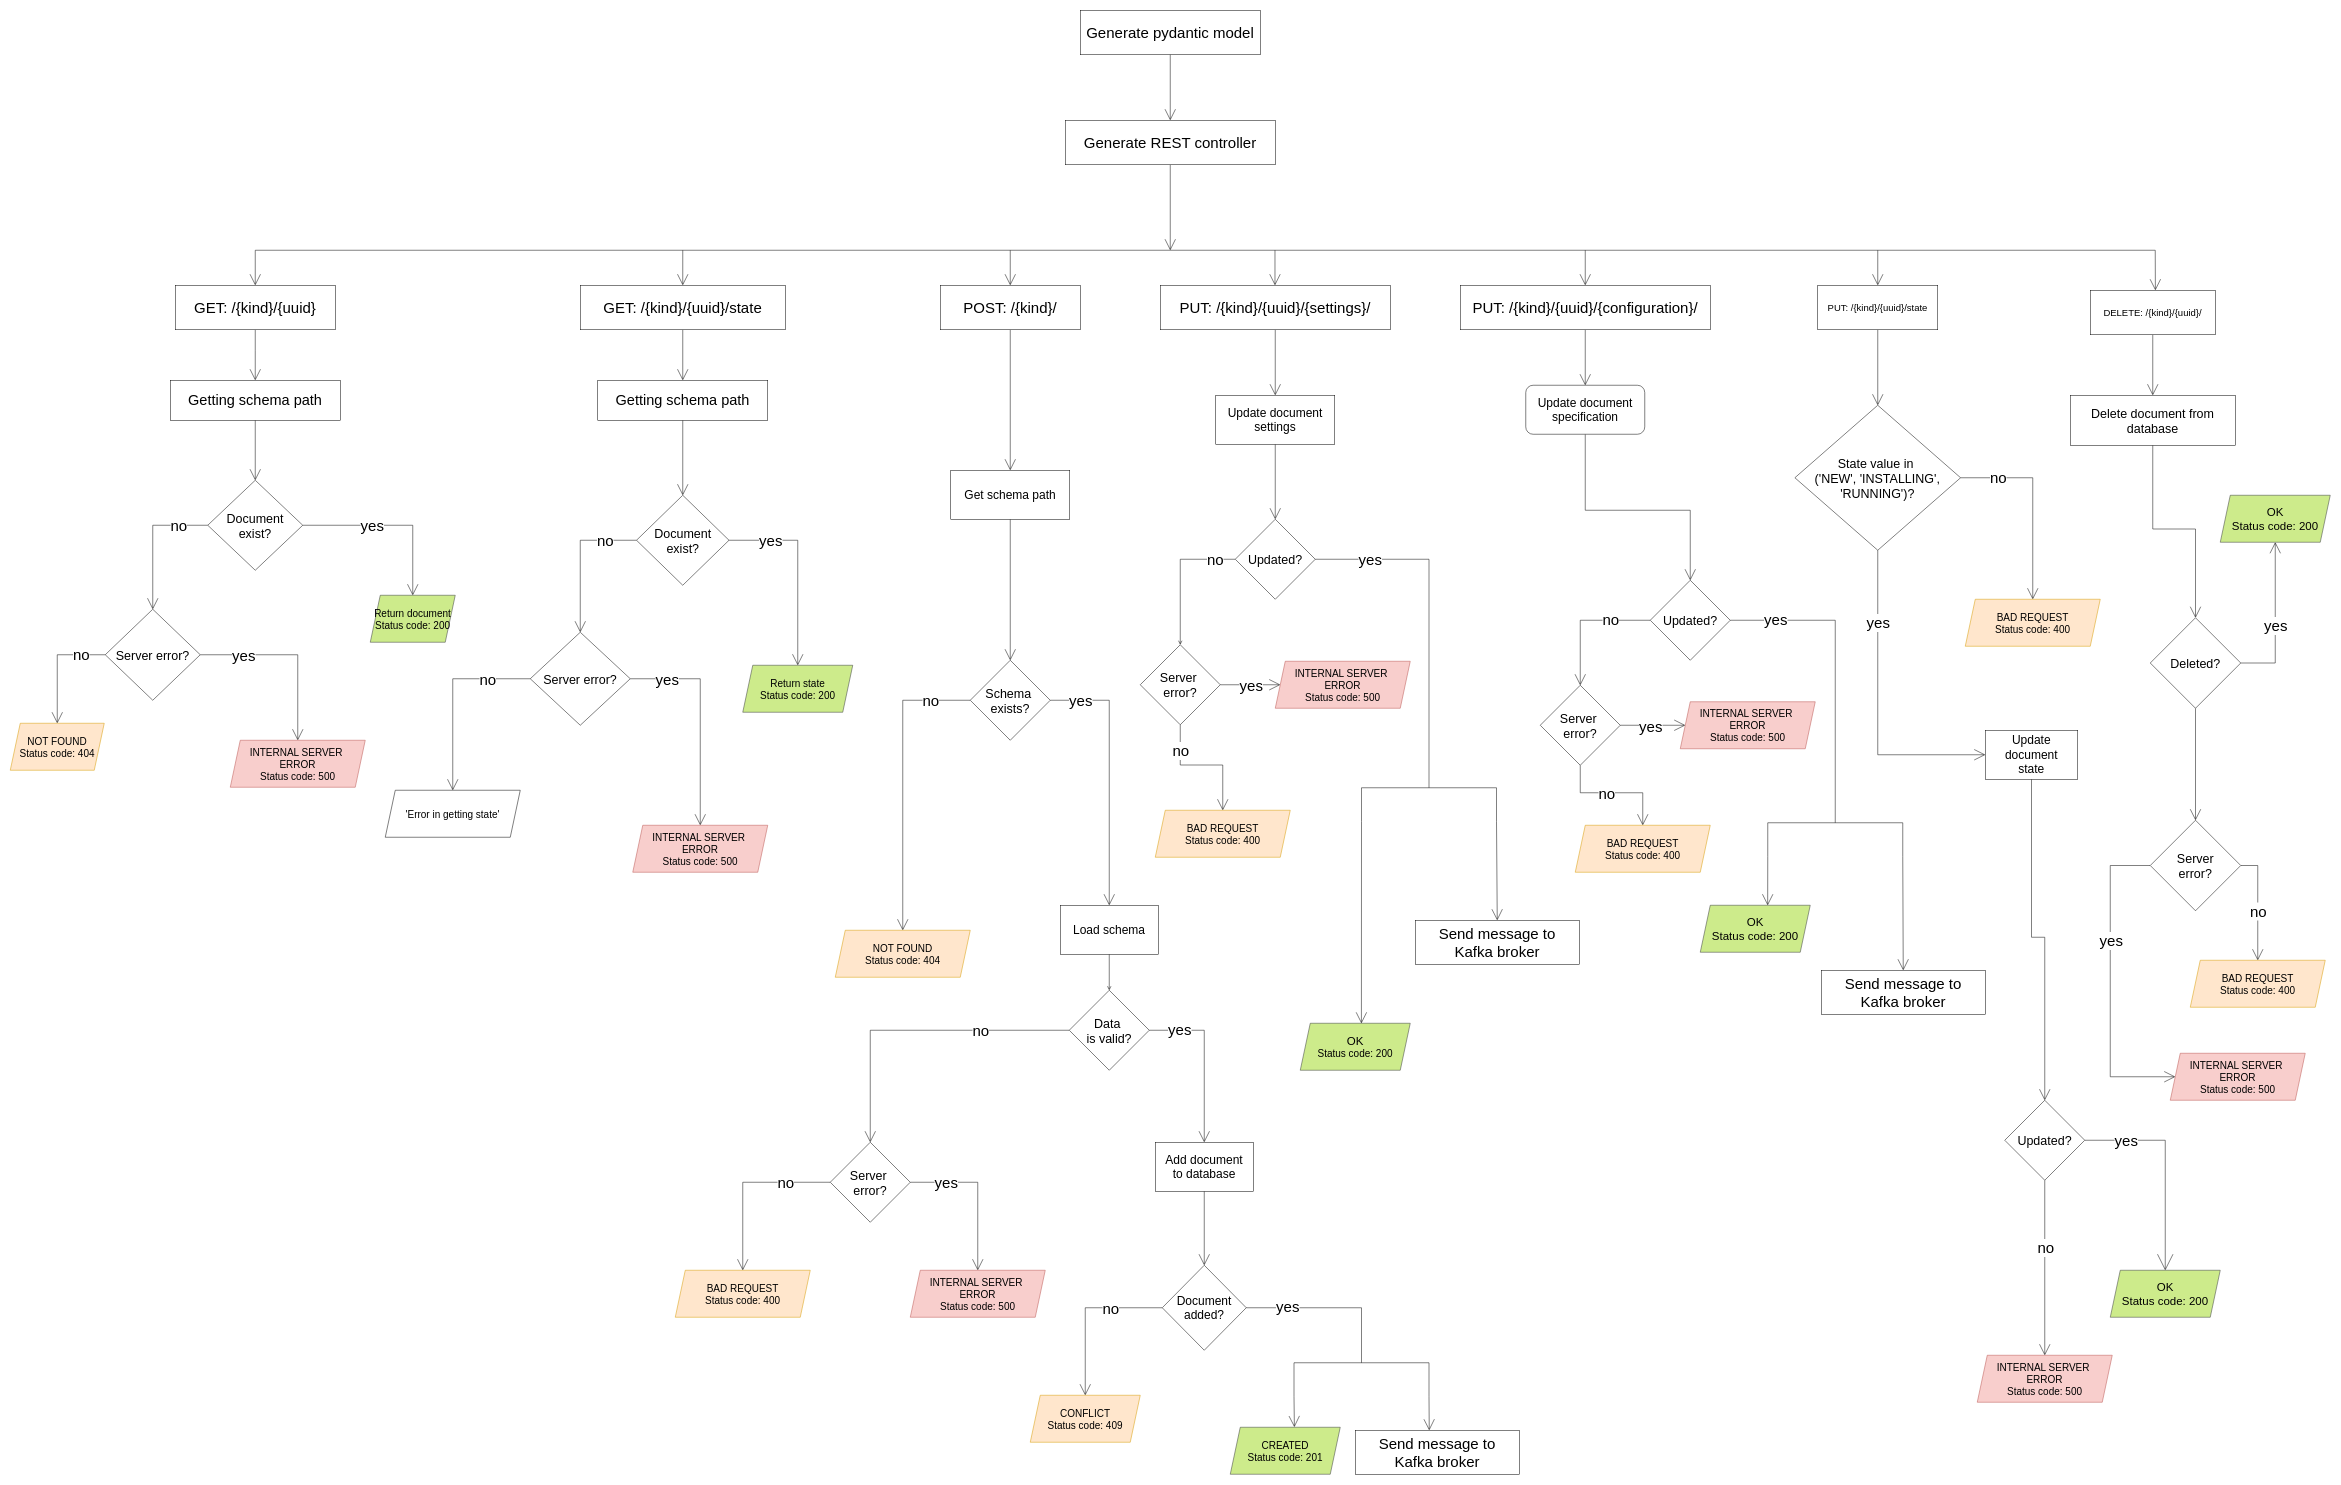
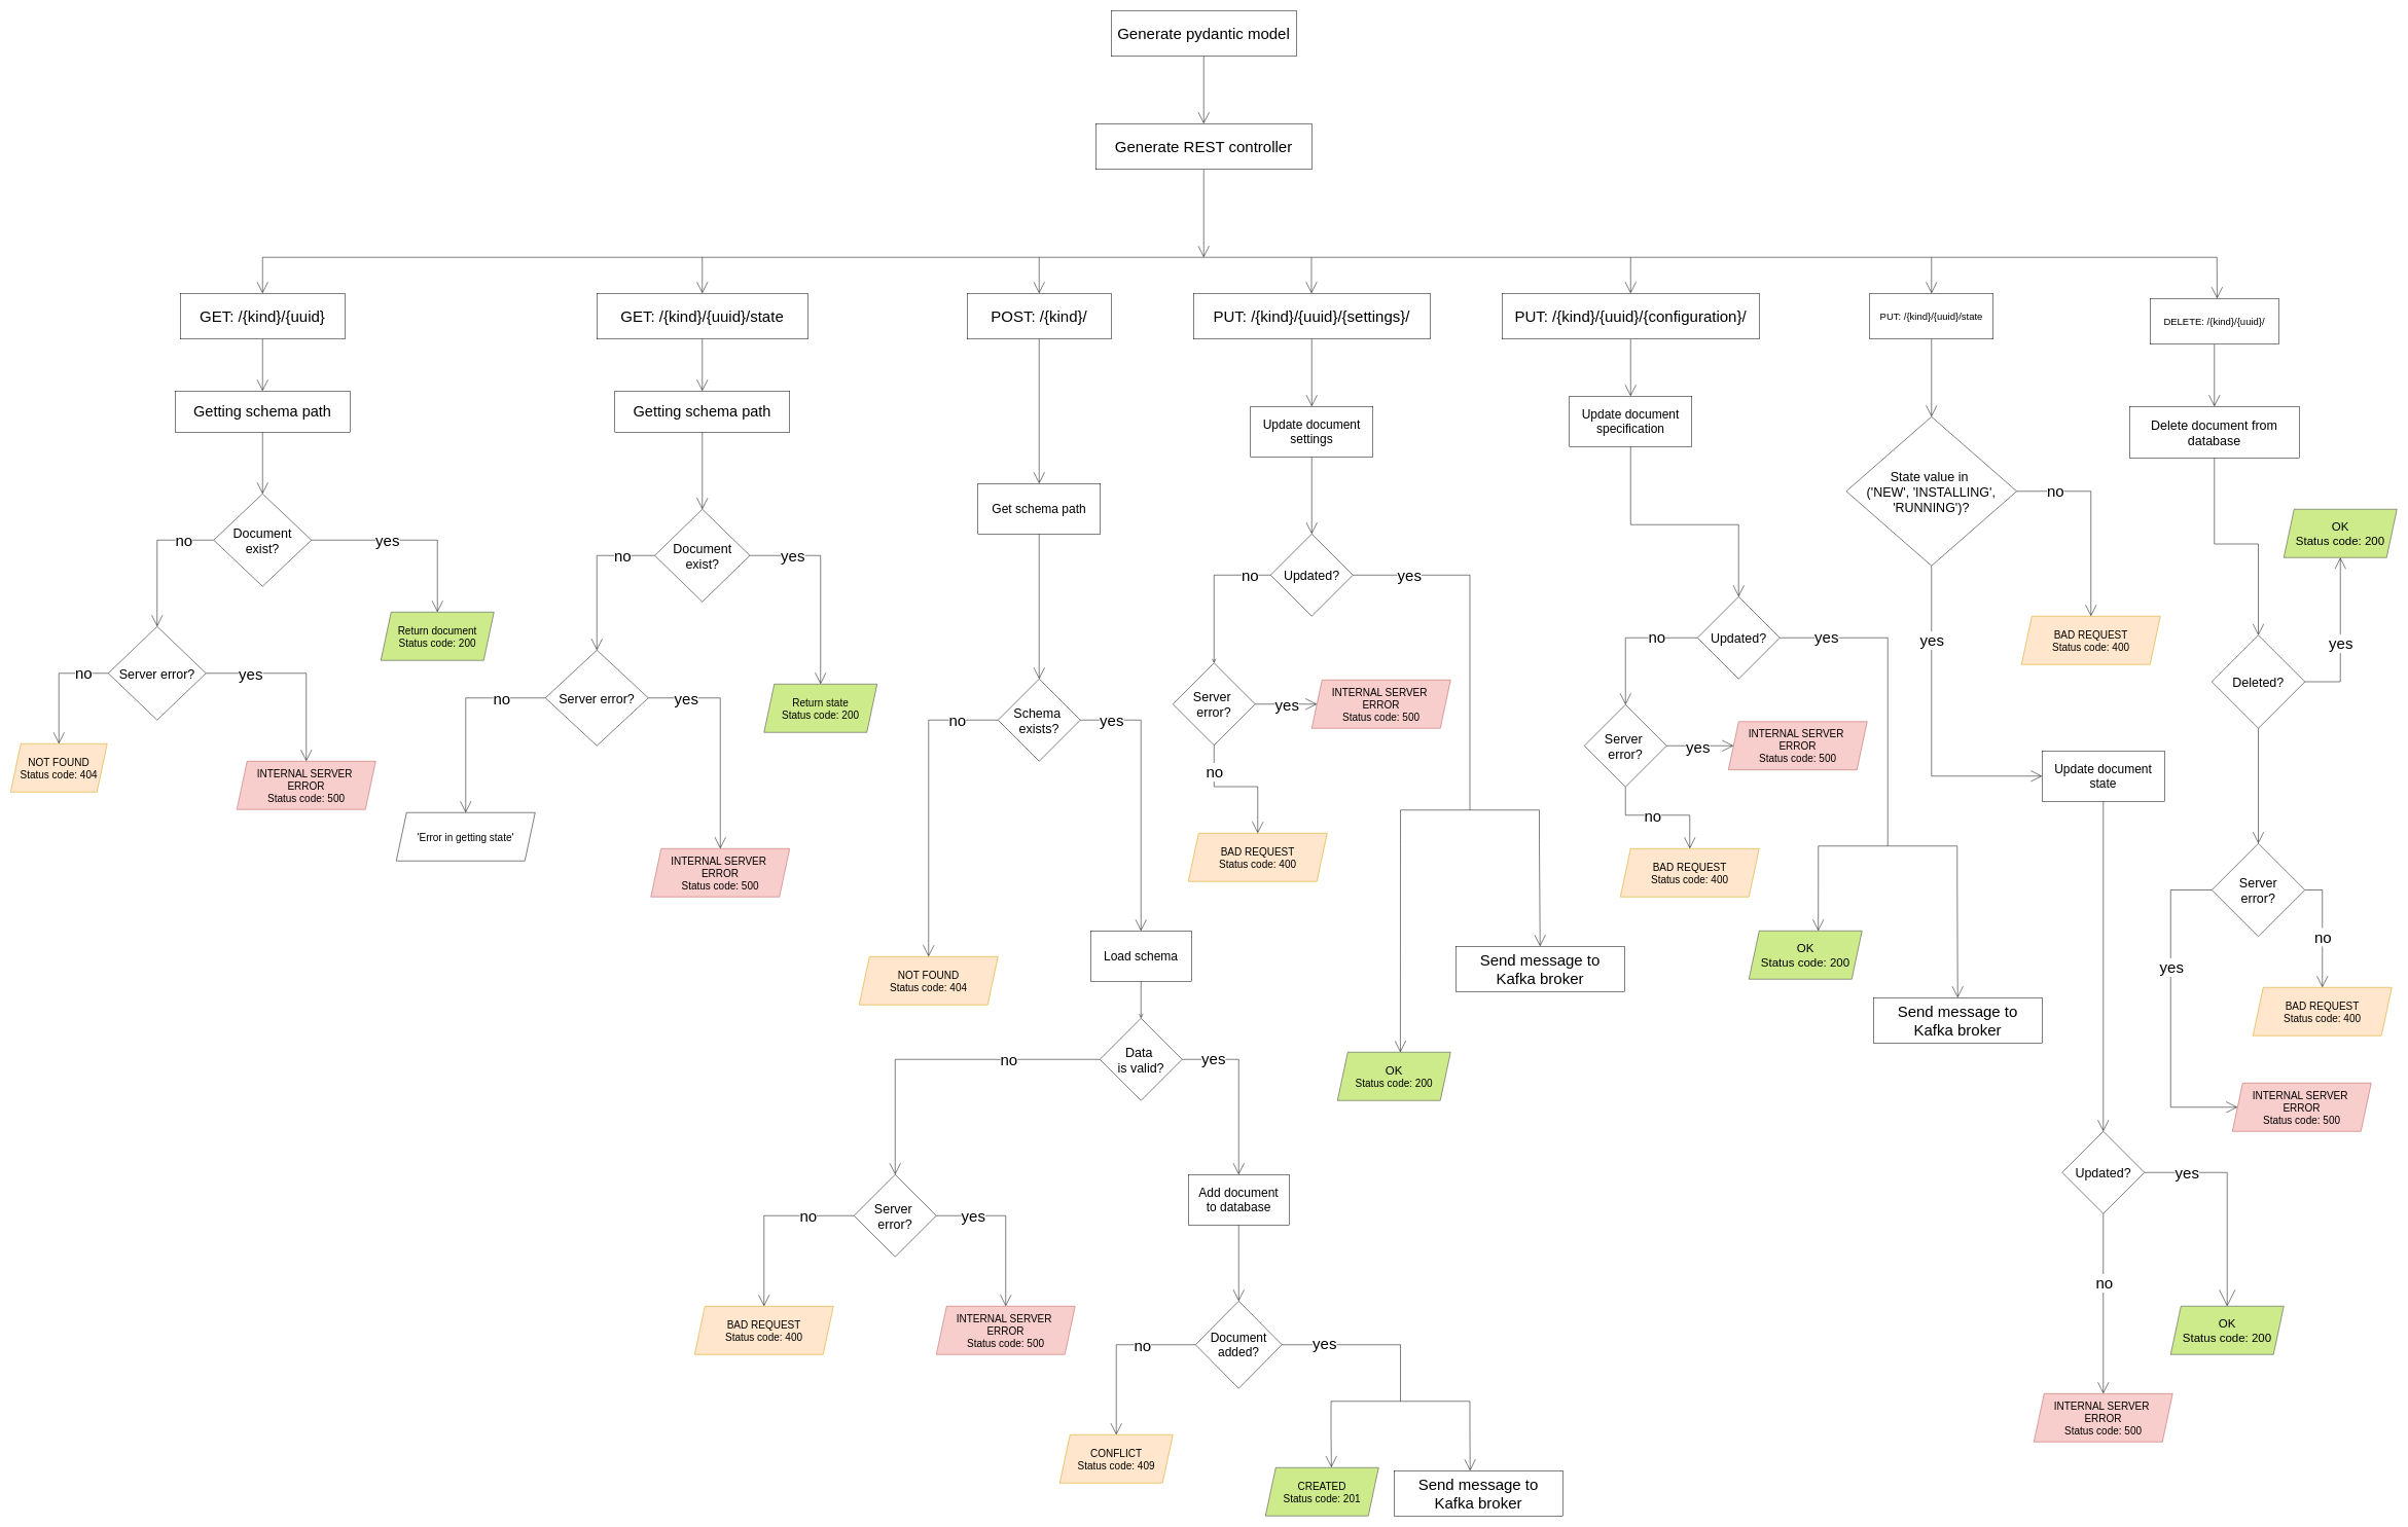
- <mxCell id="104" value="&lt;span style=&quot;font-size: 24px;&quot;&gt;Update document&lt;/span&gt;&lt;div&gt;&lt;span style=&quot;font-size: 24px;&quot;&gt;specification&lt;/span&gt;&lt;/div&gt;" style="whiteSpace=wrap;html=1;rounded=1;" vertex="1" parent="1"><mxGeometry x="3051" y="770" width="238" height="98" as="geometry" /></mxCell>
+ <mxCell id="104" value="&lt;span style=&quot;font-size: 24px;&quot;&gt;Update document&lt;/span&gt;&lt;div&gt;&lt;span style=&quot;font-size: 24px;&quot;&gt;specification&lt;/span&gt;&lt;/div&gt;" style="rounded=0;whiteSpace=wrap;html=1;" vertex="1" parent="1"><mxGeometry x="3051" y="770" width="238" height="98" as="geometry" /></mxCell>
- <mxCell id="32" value="&lt;font style=&quot;font-size: 20px;&quot;&gt;Return document&lt;/font&gt;&lt;div style=&quot;font-size: 20px;&quot;&gt;&lt;font style=&quot;font-size: 20px;&quot;&gt;Status code: 200&lt;/font&gt;&lt;/div&gt;" style="shape=parallelogram;perimeter=parallelogramPerimeter;whiteSpace=wrap;html=1;fixedSize=1;fillColor=#cdeb8b;strokeColor=#36393d;" parent="1" vertex="1"><mxGeometry x="740" y="1190" width="170" height="94" as="geometry" /></mxCell>
+ <mxCell id="32" value="&lt;font style=&quot;font-size: 20px;&quot;&gt;Return document&lt;/font&gt;&lt;div style=&quot;font-size: 20px;&quot;&gt;&lt;font style=&quot;font-size: 20px;&quot;&gt;Status code: 200&lt;/font&gt;&lt;/div&gt;" style="shape=parallelogram;perimeter=parallelogramPerimeter;whiteSpace=wrap;html=1;fixedSize=1;fillColor=#cdeb8b;strokeColor=#36393d;" parent="1" vertex="1"><mxGeometry x="740" y="1190" width="220" height="94" as="geometry" /></mxCell>
- <mxCell id="133" value="&lt;span style=&quot;font-size: 24px;&quot;&gt;Update document&lt;/span&gt;&lt;div&gt;&lt;span style=&quot;font-size: 24px;&quot;&gt;state&lt;/span&gt;&lt;/div&gt;" style="rounded=0;whiteSpace=wrap;html=1;" vertex="1" parent="1"><mxGeometry x="3970" y="1460" width="185" height="98" as="geometry" /></mxCell>
+ <mxCell id="133" value="&lt;span style=&quot;font-size: 24px;&quot;&gt;Update document&lt;/span&gt;&lt;div&gt;&lt;span style=&quot;font-size: 24px;&quot;&gt;state&lt;/span&gt;&lt;/div&gt;" style="rounded=0;whiteSpace=wrap;html=1;" vertex="1" parent="1"><mxGeometry x="3970" y="1460" width="238" height="98" as="geometry" /></mxCell>
